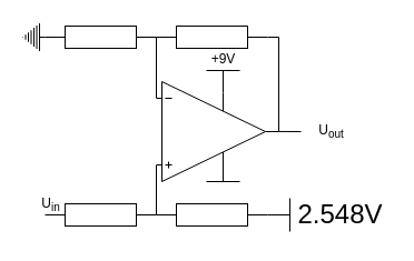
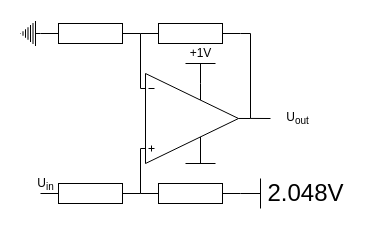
- <mxCell id="16" value="+9V" style="text;html=1;align=center;verticalAlign=middle;resizable=0;points=[];autosize=1;" vertex="1" parent="1"><mxGeometry x="180" y="43" width="40" height="20" as="geometry" /></mxCell>
+ <mxCell id="16" value="+1V" style="text;html=1;align=center;verticalAlign=middle;resizable=0;points=[];autosize=1;" vertex="1" parent="1"><mxGeometry x="180" y="43" width="40" height="20" as="geometry" /></mxCell>
- <mxCell id="11" value="&lt;span style=&quot;font-size: 24px&quot;&gt;2.548V&lt;/span&gt;" style="text;html=1;align=center;verticalAlign=middle;resizable=0;points=[];autosize=1;" vertex="1" parent="1"><mxGeometry x="260" y="183" width="90" height="20" as="geometry" /></mxCell>
+ <mxCell id="11" value="&lt;span style=&quot;font-size: 24px&quot;&gt;2.048V&lt;/span&gt;" style="text;html=1;align=center;verticalAlign=middle;resizable=0;points=[];autosize=1;" vertex="1" parent="1"><mxGeometry x="260" y="183" width="90" height="20" as="geometry" /></mxCell>
